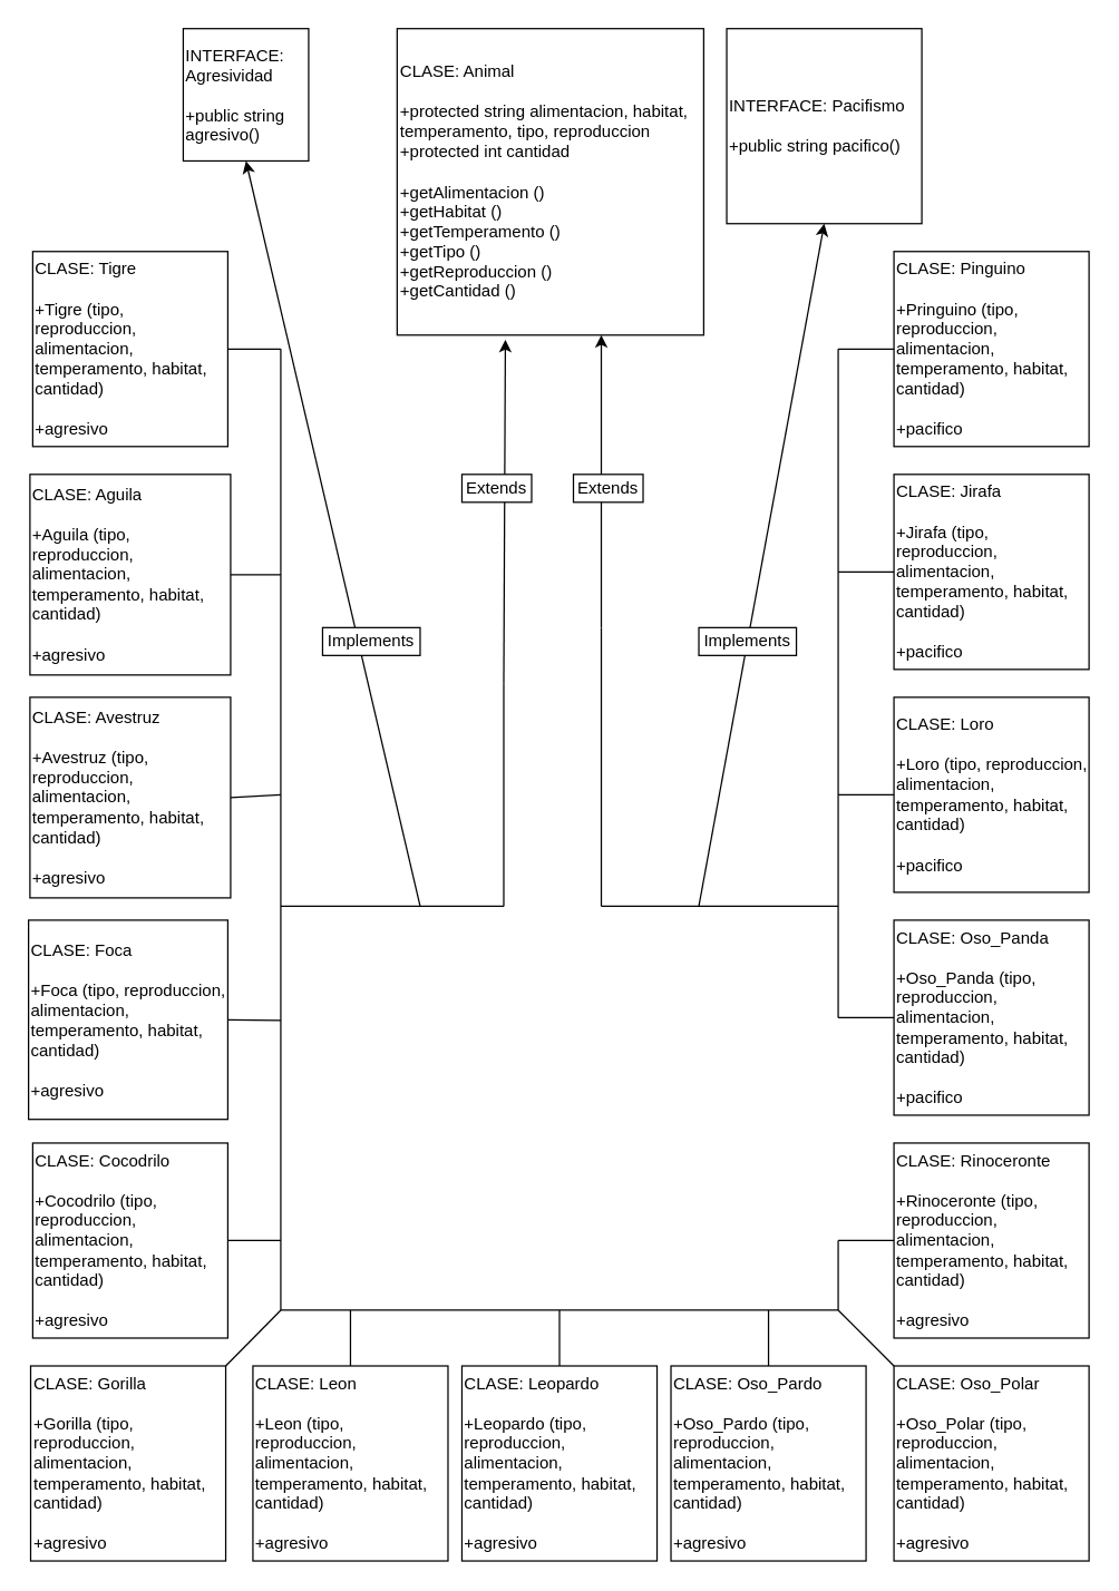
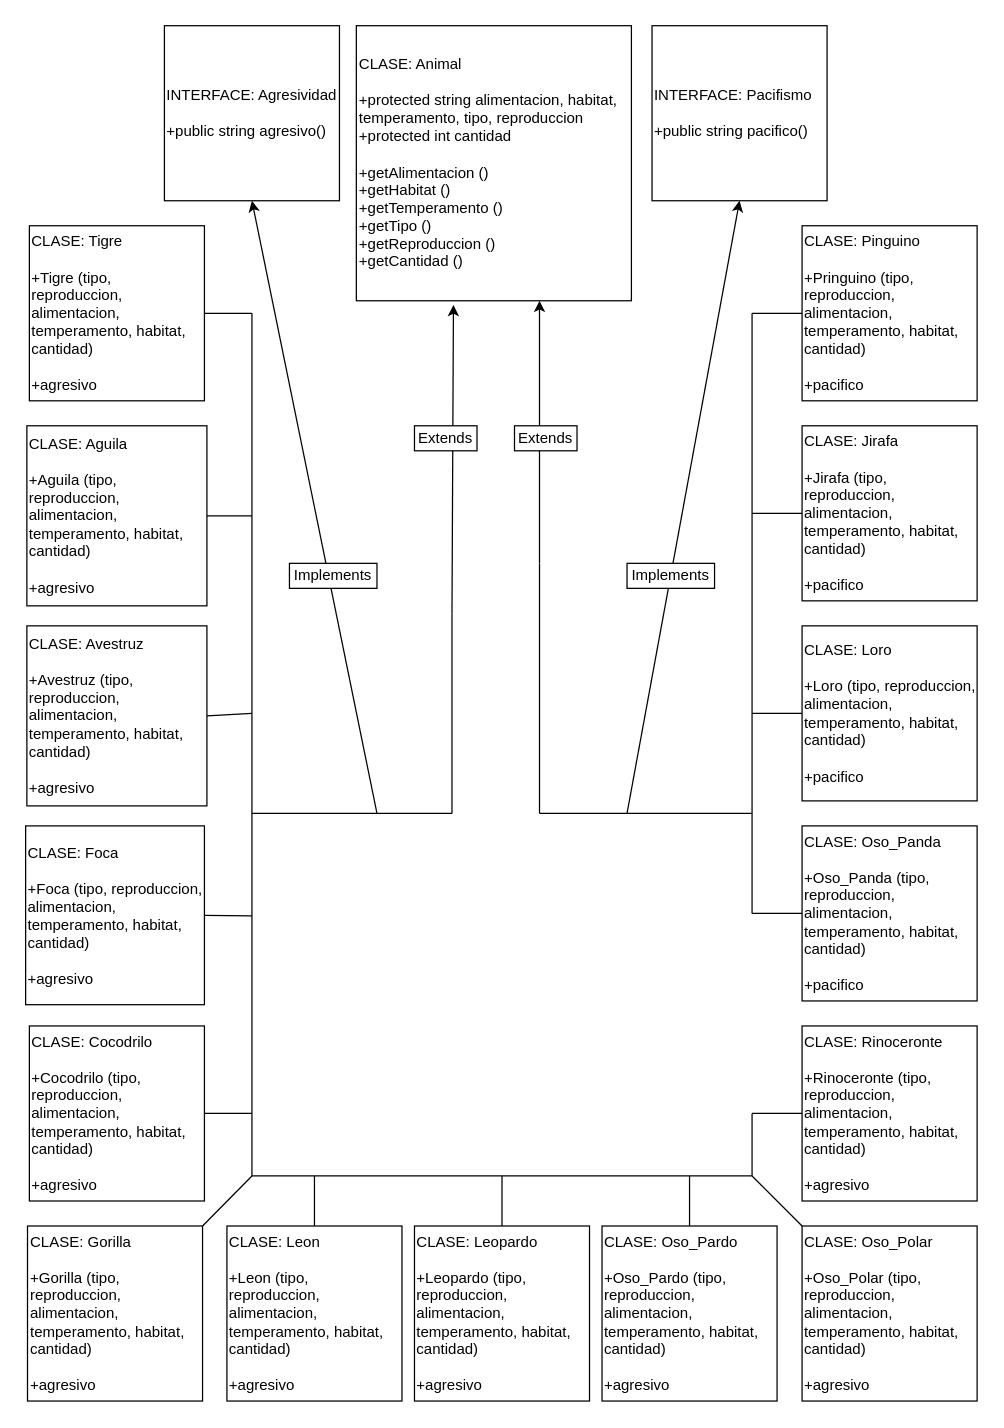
- <mxCell id="18" value="INTERFACE: Agresividad&lt;br&gt;&lt;br&gt;+public string agresivo()&lt;br&gt;" style="whiteSpace=wrap;html=1;aspect=fixed;align=left;" vertex="1" parent="1"><mxGeometry x="131" y="20" width="90" height="95" as="geometry" /></mxCell>
+ <mxCell id="18" value="INTERFACE: Agresividad&lt;br&gt;&lt;br&gt;+public string agresivo()&lt;br&gt;" style="whiteSpace=wrap;html=1;aspect=fixed;align=left;" vertex="1" parent="1"><mxGeometry x="131" y="20" width="140" height="140" as="geometry" /></mxCell>
